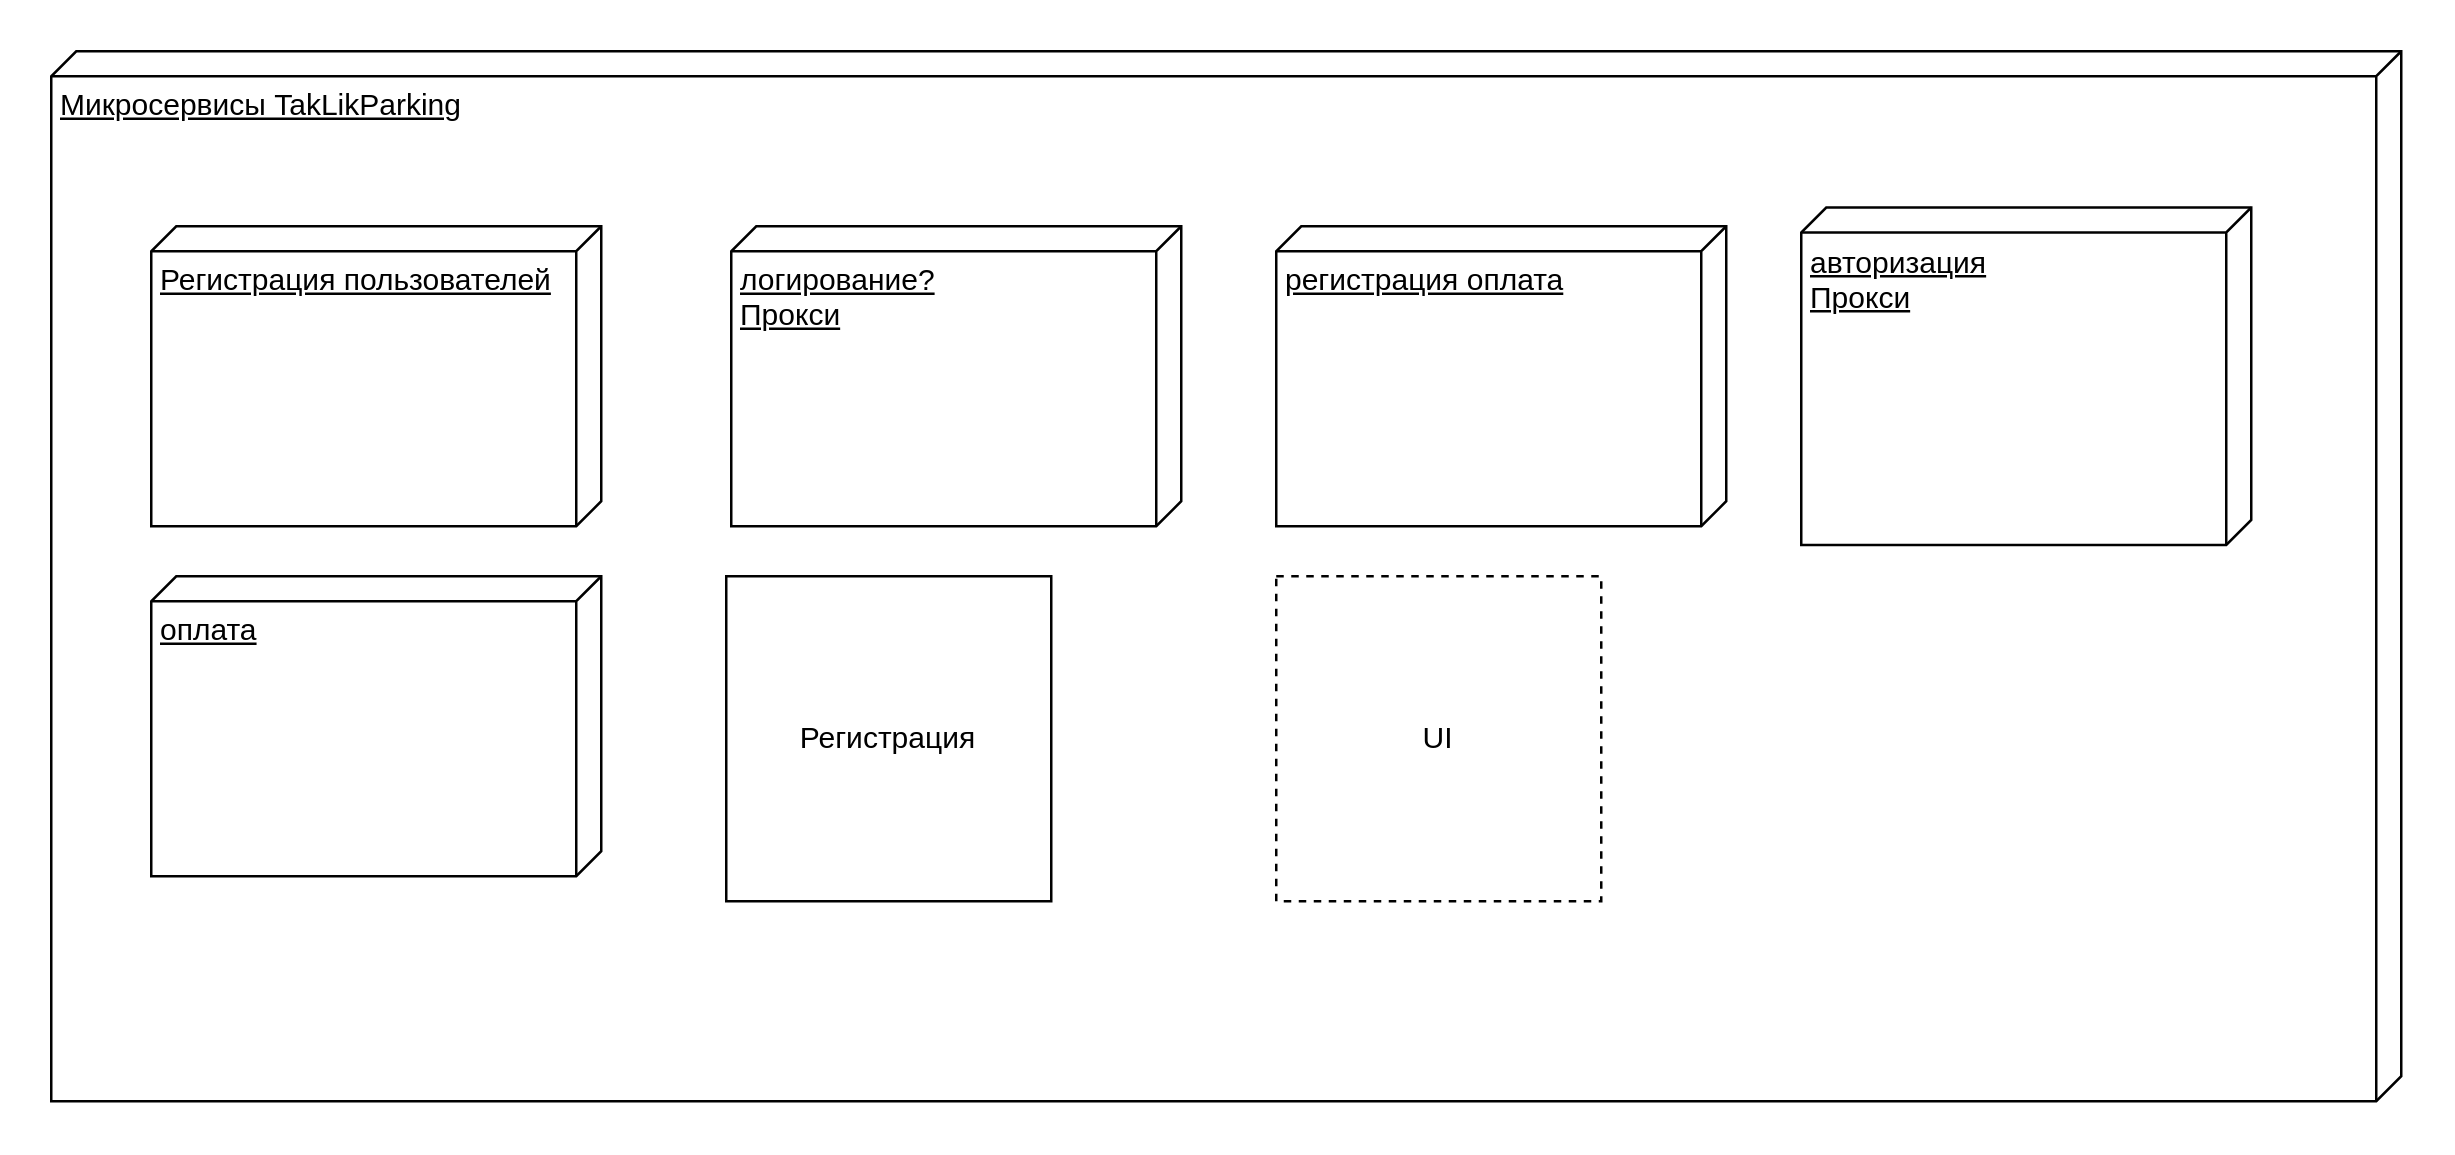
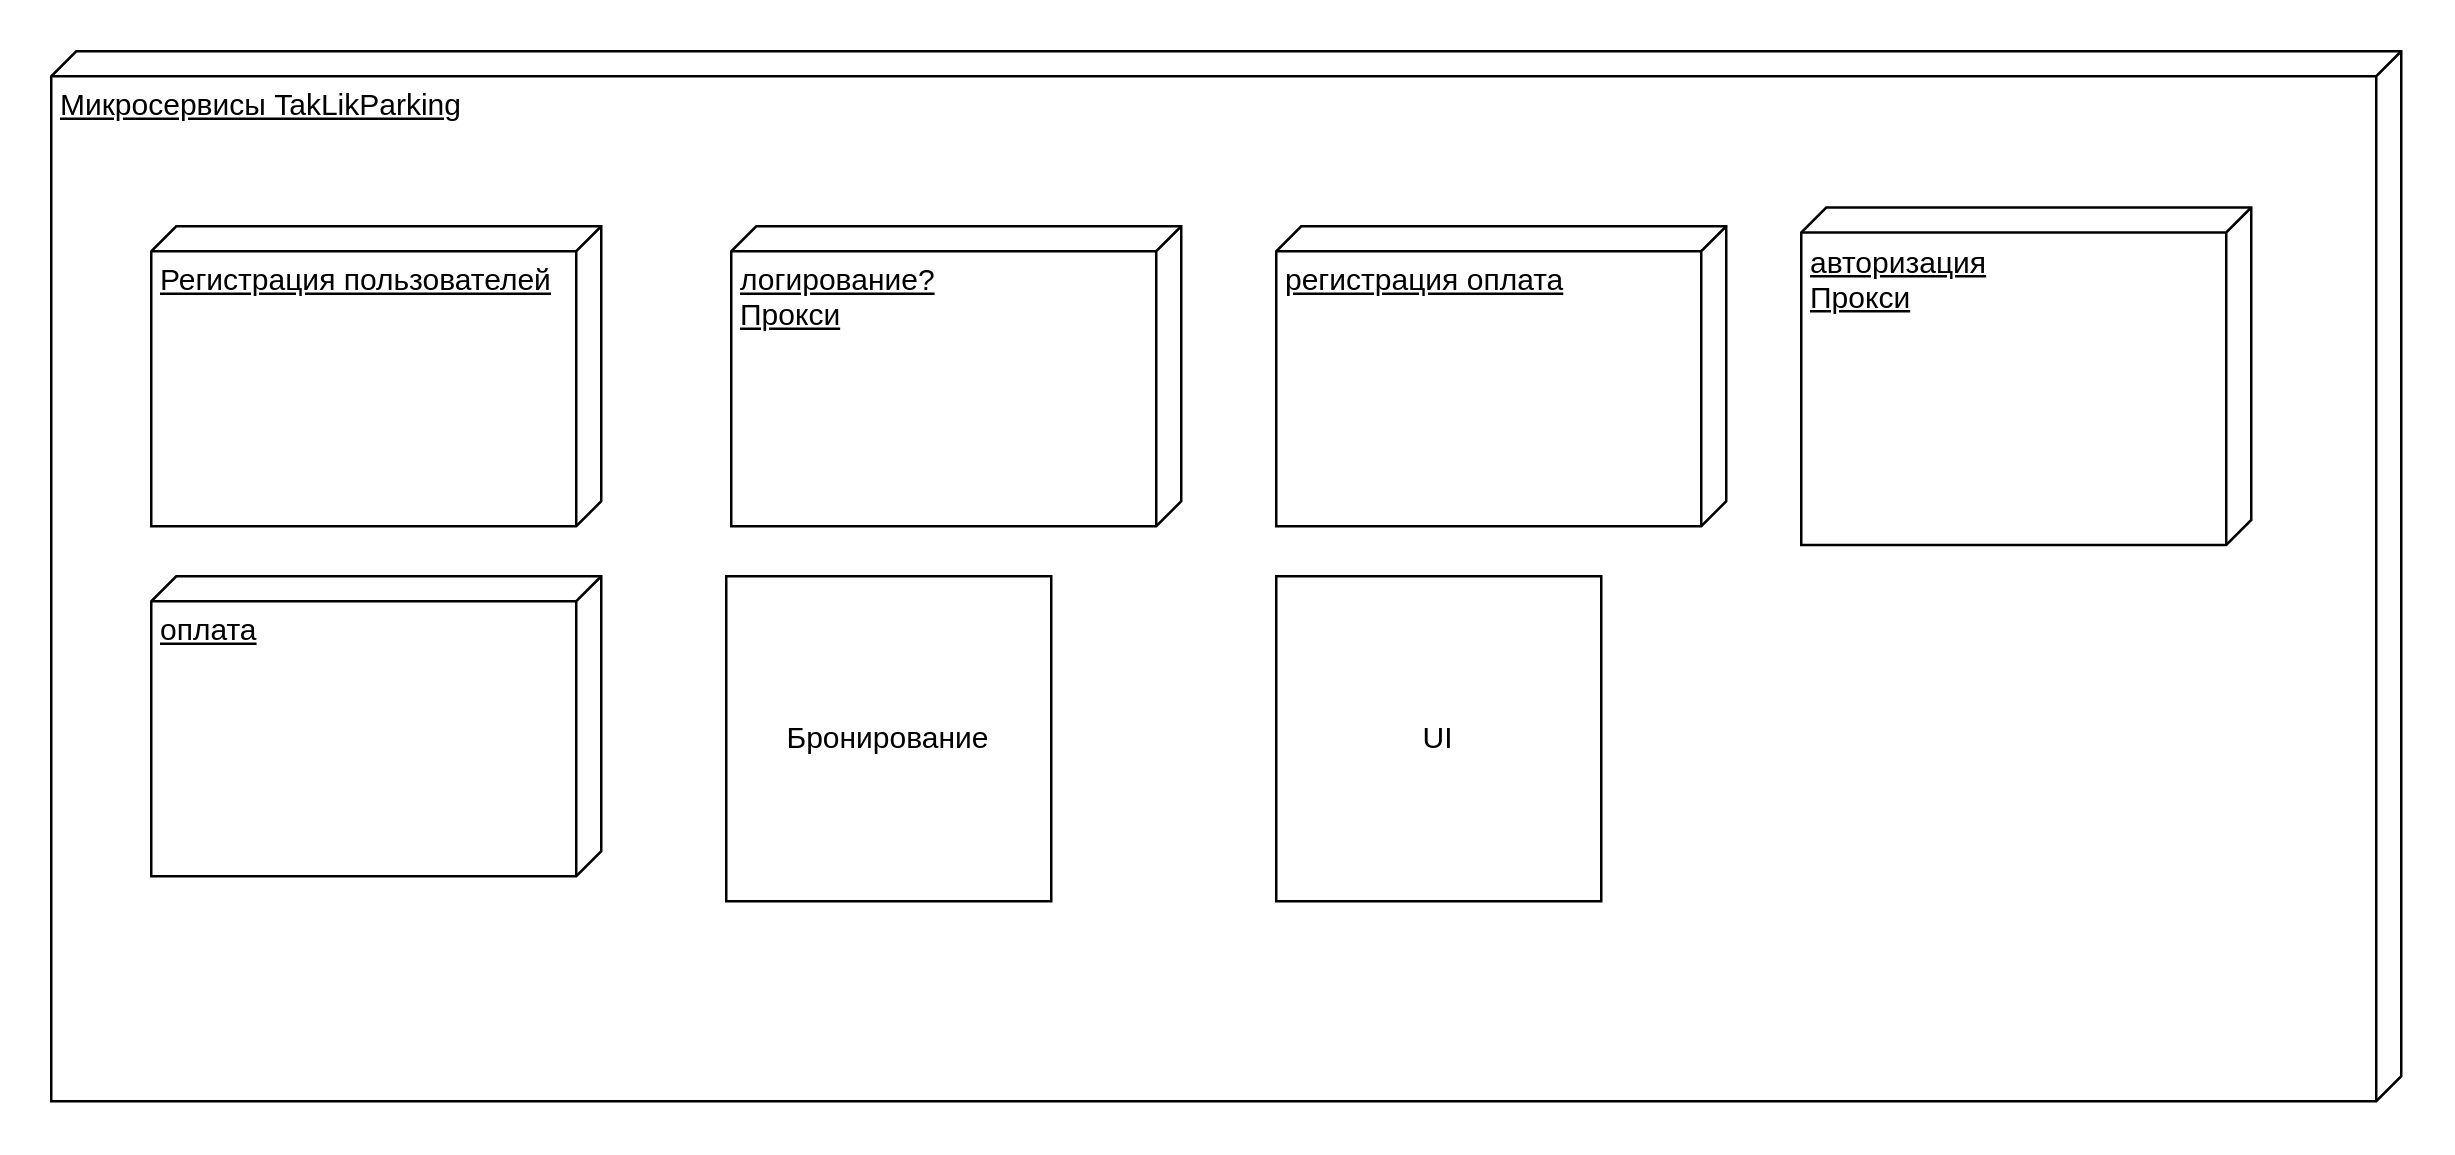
- <mxCell id="8" value="Регистрация" style="whiteSpace=wrap;html=1;aspect=fixed;" vertex="1" parent="1"><mxGeometry x="290" y="230" width="130" height="130" as="geometry" /></mxCell>
+ <mxCell id="8" value="Бронирование" style="whiteSpace=wrap;html=1;aspect=fixed;" vertex="1" parent="1"><mxGeometry x="290" y="230" width="130" height="130" as="geometry" /></mxCell>
- <mxCell id="9" value="UI" style="whiteSpace=wrap;html=1;aspect=fixed;dashed=1;" vertex="1" parent="1"><mxGeometry x="510" y="230" width="130" height="130" as="geometry" /></mxCell>
+ <mxCell id="9" value="UI" style="whiteSpace=wrap;html=1;aspect=fixed;" vertex="1" parent="1"><mxGeometry x="510" y="230" width="130" height="130" as="geometry" /></mxCell>
